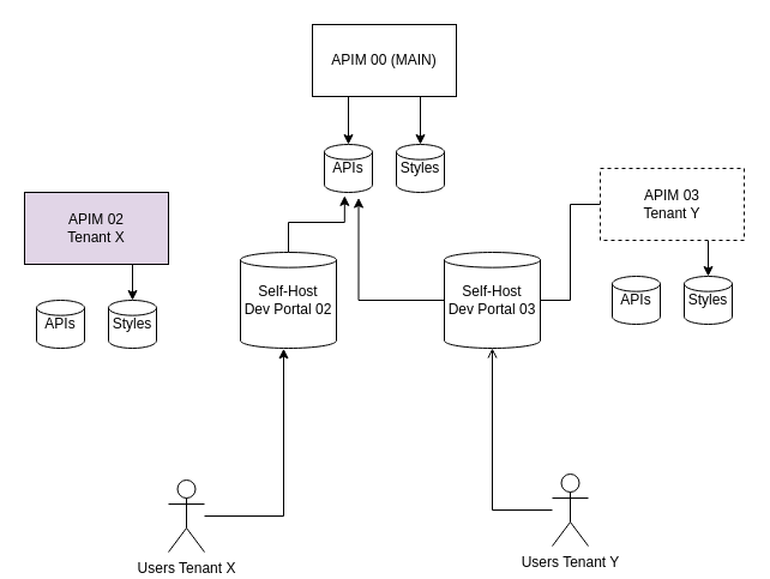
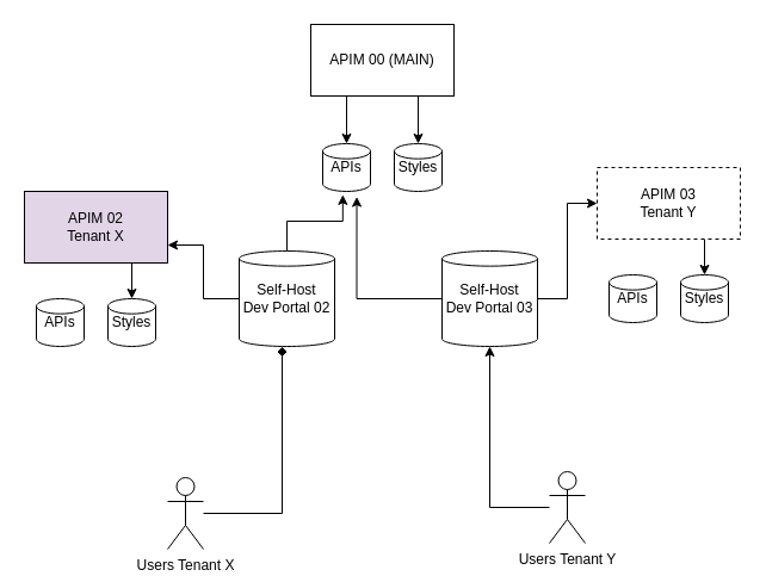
- <mxCell id="14" style="edgeStyle=orthogonalEdgeStyle;rounded=0;orthogonalLoop=1;jettySize=auto;html=1;entryX=0;entryY=0.5;entryDx=0;entryDy=0;endArrow=none;" edge="1" parent="1" source="16" target="18"><mxGeometry relative="1" as="geometry" /></mxCell>
+ <mxCell id="14" style="edgeStyle=orthogonalEdgeStyle;rounded=0;orthogonalLoop=1;jettySize=auto;html=1;entryX=0;entryY=0.5;entryDx=0;entryDy=0;" edge="1" parent="1" source="16" target="18"><mxGeometry relative="1" as="geometry" /></mxCell>
+ <mxCell id="11" style="edgeStyle=orthogonalEdgeStyle;rounded=0;orthogonalLoop=1;jettySize=auto;html=1;entryX=1;entryY=0.75;entryDx=0;entryDy=0;" edge="1" parent="1" source="13" target="6"><mxGeometry relative="1" as="geometry" /></mxCell>
- <mxCell id="23" style="edgeStyle=orthogonalEdgeStyle;rounded=0;orthogonalLoop=1;jettySize=auto;html=1;endArrow=open;" edge="1" parent="1" source="24" target="16"><mxGeometry relative="1" as="geometry" /></mxCell>
+ <mxCell id="23" style="edgeStyle=orthogonalEdgeStyle;rounded=0;orthogonalLoop=1;jettySize=auto;html=1;" edge="1" parent="1" source="24" target="16"><mxGeometry relative="1" as="geometry" /></mxCell>
- <mxCell id="21" style="edgeStyle=orthogonalEdgeStyle;rounded=0;orthogonalLoop=1;jettySize=auto;html=1;entryX=0.45;entryY=1.004;entryDx=0;entryDy=0;entryPerimeter=0;" edge="1" parent="1" source="22" target="13"><mxGeometry relative="1" as="geometry" /></mxCell>
+ <mxCell id="21" style="edgeStyle=orthogonalEdgeStyle;rounded=0;orthogonalLoop=1;jettySize=auto;html=1;entryX=0.45;entryY=1.004;entryDx=0;entryDy=0;entryPerimeter=0;endArrow=diamond;" edge="1" parent="1" source="22" target="13"><mxGeometry relative="1" as="geometry" /></mxCell>
